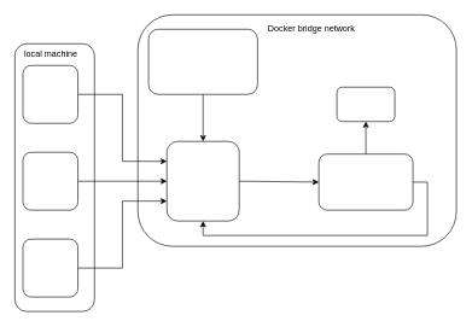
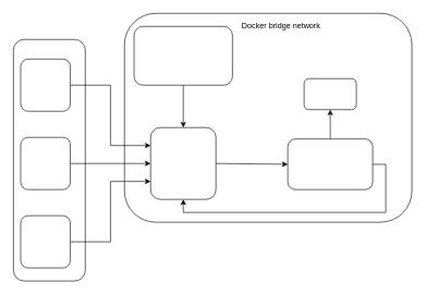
- <mxCell id="26" value="local machine" style="text;html=1;align=center;verticalAlign=middle;whiteSpace=wrap;rounded=0;" vertex="1" parent="1"><mxGeometry x="30" y="60" width="80" height="30" as="geometry" /></mxCell>
